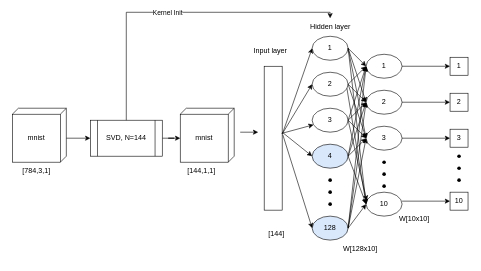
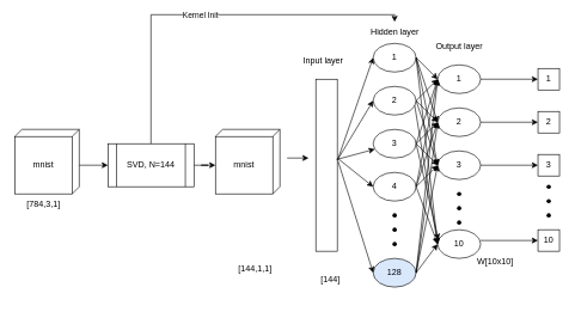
+ <mxCell id="77" value="Output layer" style="text;html=1;align=center;verticalAlign=middle;resizable=0;points=[];autosize=1;strokeColor=none;fillColor=none;" vertex="1" parent="1"><mxGeometry x="595" y="50" width="90" height="30" as="geometry" /></mxCell>
- <mxCell id="28" value="4" style="ellipse;whiteSpace=wrap;html=1;fillColor=#dae8fc;" parent="1" vertex="1"><mxGeometry x="520" y="240" width="60" height="40" as="geometry" /></mxCell>
+ <mxCell id="28" value="4" style="ellipse;whiteSpace=wrap;html=1;" parent="1" vertex="1"><mxGeometry x="520" y="240" width="60" height="40" as="geometry" /></mxCell>
- <mxCell id="62" value="[144,1,1]" style="text;html=1;align=center;verticalAlign=middle;resizable=0;points=[];autosize=1;strokeColor=none;fillColor=none;" parent="1" vertex="1"><mxGeometry x="300" y="270" width="70" height="30" as="geometry" /></mxCell>
+ <mxCell id="62" value="[144,1,1]" style="text;html=1;align=center;verticalAlign=middle;resizable=0;points=[];autosize=1;strokeColor=none;fillColor=none;" parent="1" vertex="1"><mxGeometry x="320" y="360" width="70" height="30" as="geometry" /></mxCell>
- <mxCell id="60" value="W[128x10]" style="text;html=1;align=center;verticalAlign=middle;resizable=0;points=[];autosize=1;strokeColor=none;fillColor=none;" parent="1" vertex="1"><mxGeometry x="560" y="400" width="80" height="30" as="geometry" /></mxCell>
